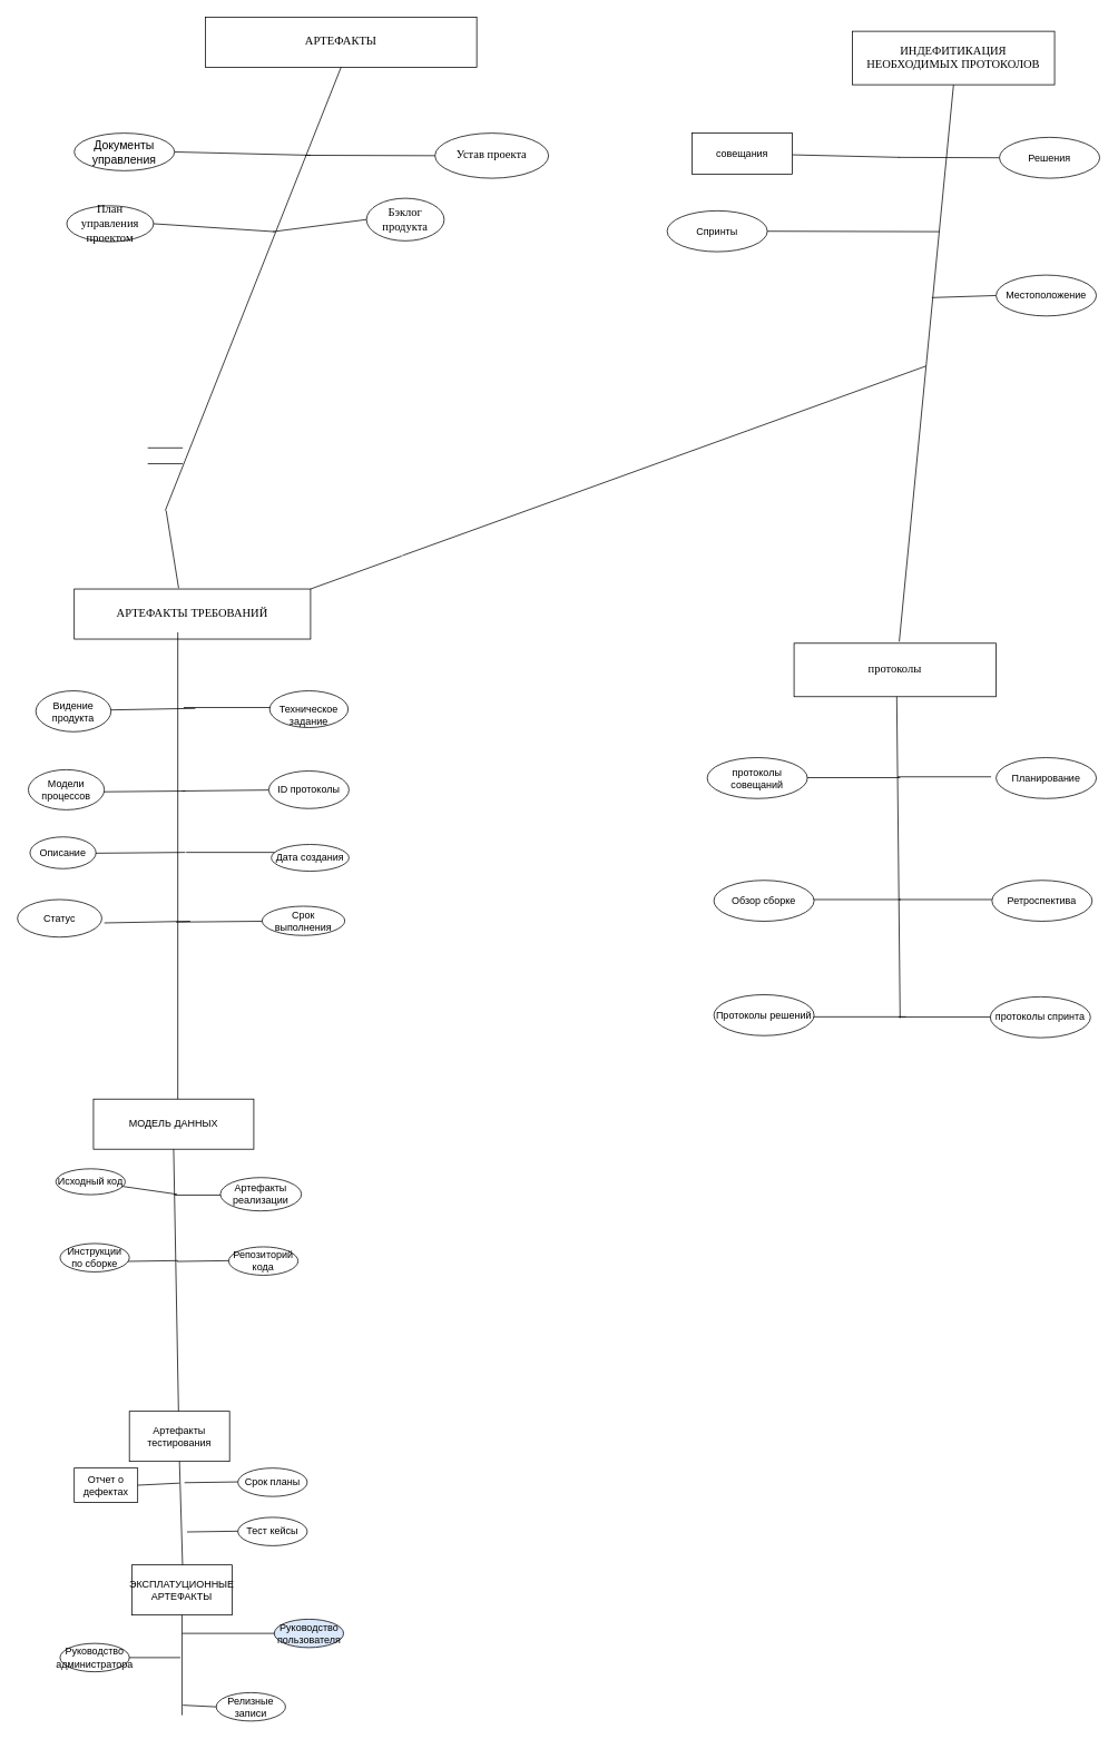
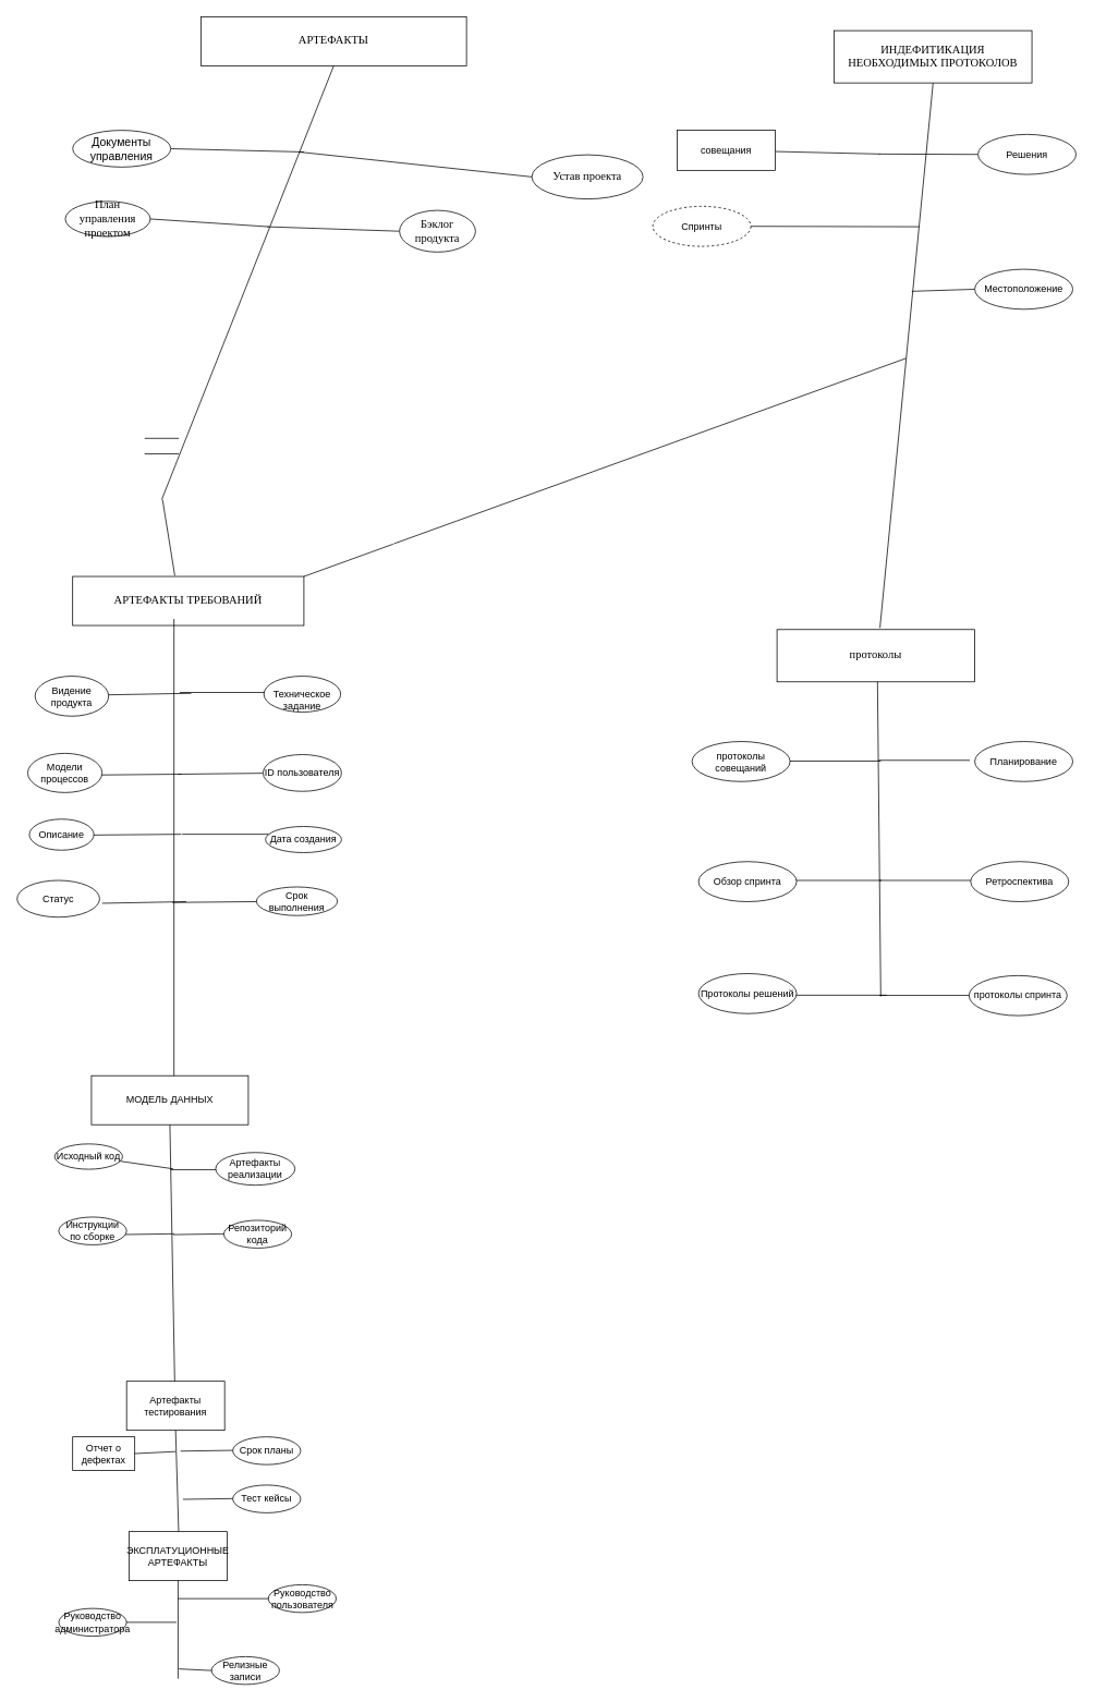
- <mxCell id="4" value="&lt;font face=&quot;Times New Roman&quot; style=&quot;font-size: 14px;&quot;&gt;Устав проекта&lt;/font&gt;" style="ellipse;whiteSpace=wrap;html=1;" parent="1" vertex="1"><mxGeometry x="520" y="159" width="136" height="54" as="geometry" /></mxCell>
+ <mxCell id="4" value="&lt;font face=&quot;Times New Roman&quot; style=&quot;font-size: 14px;&quot;&gt;Устав проекта&lt;/font&gt;" style="ellipse;whiteSpace=wrap;html=1;" parent="1" vertex="1"><mxGeometry x="650" y="189" width="136" height="54" as="geometry" /></mxCell>
- <mxCell id="11" value="&lt;font face=&quot;Times New Roman&quot; style=&quot;font-size: 14px;&quot;&gt;Бэклог продукта&lt;/font&gt;" style="ellipse;whiteSpace=wrap;html=1;" parent="1" vertex="1"><mxGeometry x="438" y="237" width="93" height="51" as="geometry" /></mxCell>
+ <mxCell id="11" value="&lt;font face=&quot;Times New Roman&quot; style=&quot;font-size: 14px;&quot;&gt;Бэклог продукта&lt;/font&gt;" style="ellipse;whiteSpace=wrap;html=1;" parent="1" vertex="1"><mxGeometry x="488" y="257" width="93" height="51" as="geometry" /></mxCell>
- <mxCell id="55" value="Спринты" style="ellipse;whiteSpace=wrap;html=1;" parent="1" vertex="1"><mxGeometry x="798" y="252" width="120" height="49" as="geometry" /></mxCell>
+ <mxCell id="55" value="Спринты" style="ellipse;whiteSpace=wrap;html=1;dashed=1;" parent="1" vertex="1"><mxGeometry x="798" y="252" width="120" height="49" as="geometry" /></mxCell>
- <mxCell id="20" value="ID протоколы" style="ellipse;whiteSpace=wrap;html=1;" parent="1" vertex="1"><mxGeometry x="321" y="923" width="96" height="45" as="geometry" /></mxCell>
+ <mxCell id="20" value="ID пользователя" style="ellipse;whiteSpace=wrap;html=1;" parent="1" vertex="1"><mxGeometry x="321" y="923" width="96" height="45" as="geometry" /></mxCell>
- <mxCell id="67" value="Обзор сборке" style="ellipse;whiteSpace=wrap;html=1;" parent="1" vertex="1"><mxGeometry x="854" y="1054" width="120" height="49" as="geometry" /></mxCell>
+ <mxCell id="67" value="Обзор спринта" style="ellipse;whiteSpace=wrap;html=1;" parent="1" vertex="1"><mxGeometry x="854" y="1054" width="120" height="49" as="geometry" /></mxCell>
- <mxCell id="80" value="Руководство пользователя" style="ellipse;whiteSpace=wrap;html=1;fillColor=#dae8fc;" vertex="1" parent="1"><mxGeometry x="327.5" y="1939" width="83" height="34" as="geometry" /></mxCell>
+ <mxCell id="80" value="Руководство пользователя" style="ellipse;whiteSpace=wrap;html=1;" vertex="1" parent="1"><mxGeometry x="327.5" y="1939" width="83" height="34" as="geometry" /></mxCell>
